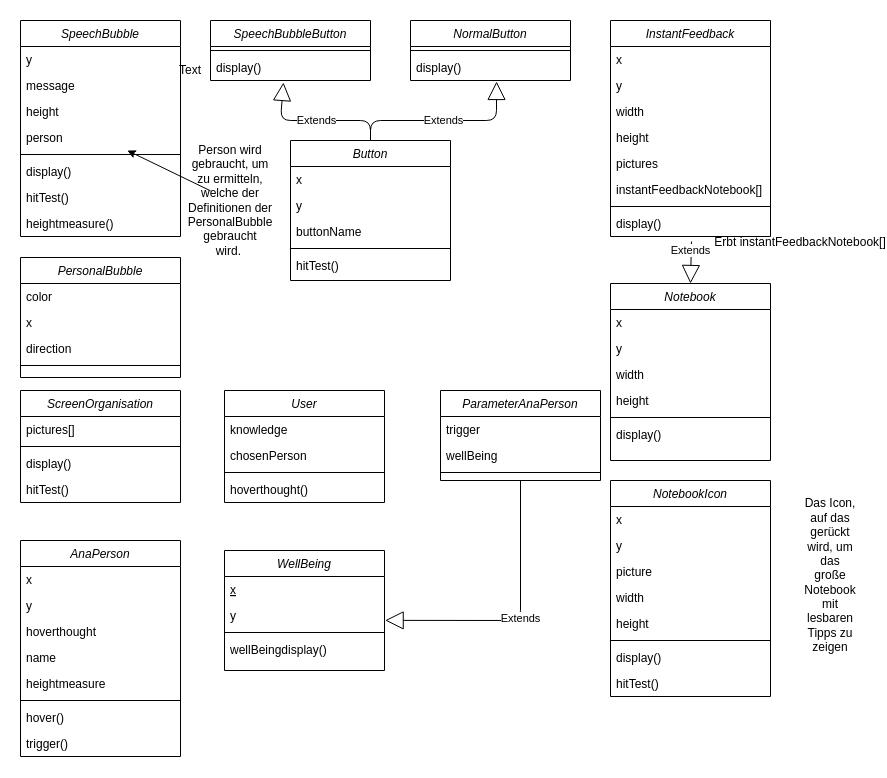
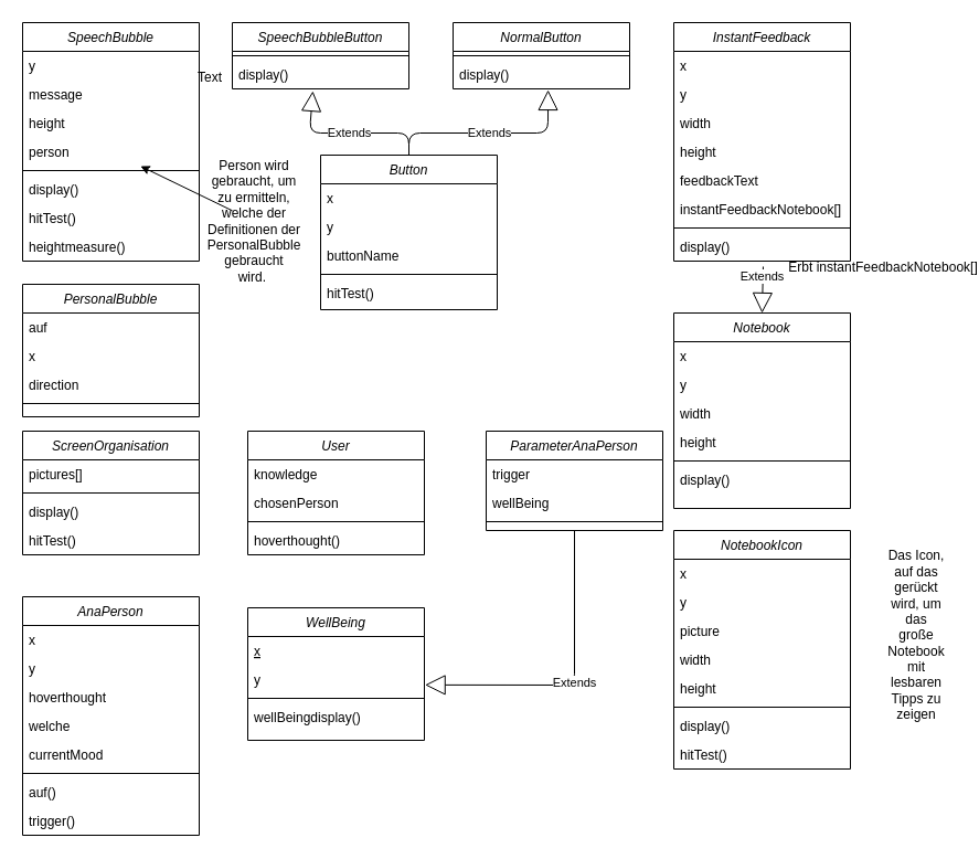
- <mxCell id="44" value="pictures" style="text;align=left;verticalAlign=top;spacingLeft=4;spacingRight=4;overflow=hidden;rotatable=0;points=[[0,0.5],[1,0.5]];portConstraint=eastwest;rounded=0;shadow=0;html=0;" vertex="1" parent="39"><mxGeometry y="130" width="160" height="26" as="geometry" /></mxCell>
+ <mxCell id="44" value="feedbackText" style="text;align=left;verticalAlign=top;spacingLeft=4;spacingRight=4;overflow=hidden;rotatable=0;points=[[0,0.5],[1,0.5]];portConstraint=eastwest;rounded=0;shadow=0;html=0;" vertex="1" parent="39"><mxGeometry y="130" width="160" height="26" as="geometry" /></mxCell>
- <mxCell id="35" value="color" style="text;align=left;verticalAlign=top;spacingLeft=4;spacingRight=4;overflow=hidden;rotatable=0;points=[[0,0.5],[1,0.5]];portConstraint=eastwest;rounded=0;shadow=0;html=0;" vertex="1" parent="34"><mxGeometry y="26" width="160" height="26" as="geometry" /></mxCell>
+ <mxCell id="35" value="auf" style="text;align=left;verticalAlign=top;spacingLeft=4;spacingRight=4;overflow=hidden;rotatable=0;points=[[0,0.5],[1,0.5]];portConstraint=eastwest;rounded=0;shadow=0;html=0;" vertex="1" parent="34"><mxGeometry y="26" width="160" height="26" as="geometry" /></mxCell>
- <mxCell id="80" value="name" style="text;align=left;verticalAlign=top;spacingLeft=4;spacingRight=4;overflow=hidden;rotatable=0;points=[[0,0.5],[1,0.5]];portConstraint=eastwest;" vertex="1" parent="76"><mxGeometry y="104" width="160" height="26" as="geometry" /></mxCell>
+ <mxCell id="80" value="welche" style="text;align=left;verticalAlign=top;spacingLeft=4;spacingRight=4;overflow=hidden;rotatable=0;points=[[0,0.5],[1,0.5]];portConstraint=eastwest;" vertex="1" parent="76"><mxGeometry y="104" width="160" height="26" as="geometry" /></mxCell>
- <mxCell id="81" value="heightmeasure" style="text;align=left;verticalAlign=top;spacingLeft=4;spacingRight=4;overflow=hidden;rotatable=0;points=[[0,0.5],[1,0.5]];portConstraint=eastwest;" vertex="1" parent="76"><mxGeometry y="130" width="160" height="26" as="geometry" /></mxCell>
+ <mxCell id="81" value="currentMood" style="text;align=left;verticalAlign=top;spacingLeft=4;spacingRight=4;overflow=hidden;rotatable=0;points=[[0,0.5],[1,0.5]];portConstraint=eastwest;" vertex="1" parent="76"><mxGeometry y="130" width="160" height="26" as="geometry" /></mxCell>
- <mxCell id="83" value="hover()" style="text;align=left;verticalAlign=top;spacingLeft=4;spacingRight=4;overflow=hidden;rotatable=0;points=[[0,0.5],[1,0.5]];portConstraint=eastwest;" vertex="1" parent="76"><mxGeometry y="164" width="160" height="26" as="geometry" /></mxCell>
+ <mxCell id="83" value="auf()" style="text;align=left;verticalAlign=top;spacingLeft=4;spacingRight=4;overflow=hidden;rotatable=0;points=[[0,0.5],[1,0.5]];portConstraint=eastwest;" vertex="1" parent="76"><mxGeometry y="164" width="160" height="26" as="geometry" /></mxCell>
